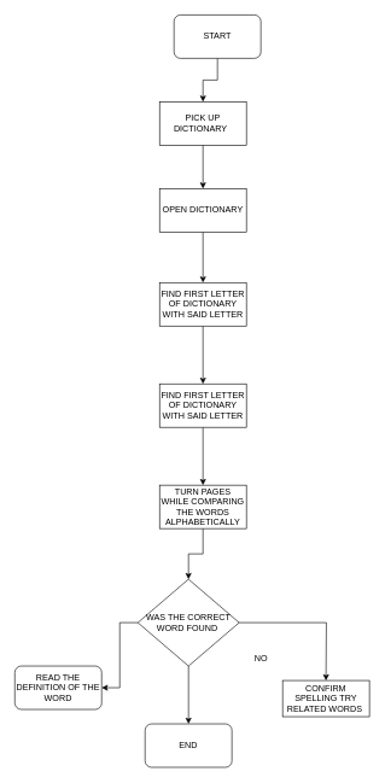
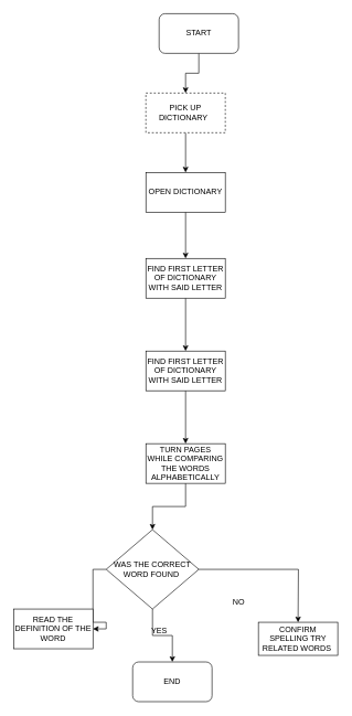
- <mxCell id="9" value="PICK UP DICTIONARY&lt;span style=&quot;white-space: pre;&quot;&gt;&#09;&lt;/span&gt;" style="rounded=0;whiteSpace=wrap;html=1;" vertex="1" parent="1"><mxGeometry x="220" y="140" width="120" height="60" as="geometry" /></mxCell>
+ <mxCell id="9" value="PICK UP DICTIONARY&lt;span style=&quot;white-space: pre;&quot;&gt;&#09;&lt;/span&gt;" style="rounded=0;whiteSpace=wrap;html=1;dashed=1;" vertex="1" parent="1"><mxGeometry x="220" y="140" width="120" height="60" as="geometry" /></mxCell>
- <mxCell id="17" value="WAS THE CORRECT WORD FOUND&amp;nbsp;" style="rhombus;whiteSpace=wrap;html=1;rounded=0;" vertex="1" parent="1"><mxGeometry x="190" y="800" width="140" height="120" as="geometry" /></mxCell>
+ <mxCell id="17" value="WAS THE CORRECT WORD FOUND&amp;nbsp;" style="rhombus;whiteSpace=wrap;html=1;rounded=0;" vertex="1" parent="1"><mxGeometry x="160" y="800" width="140" height="120" as="geometry" /></mxCell>
- <mxCell id="20" value="READ THE DEFINITION OF THE WORD" style="whiteSpace=wrap;html=1;rounded=1;" vertex="1" parent="1"><mxGeometry x="20" y="920" width="120" height="60" as="geometry" /></mxCell>
+ <mxCell id="20" value="READ THE DEFINITION OF THE WORD" style="rounded=0;whiteSpace=wrap;html=1;" vertex="1" parent="1"><mxGeometry x="20" y="920" width="120" height="60" as="geometry" /></mxCell>
+ <mxCell id="22" value="YES" style="text;html=1;align=center;verticalAlign=middle;resizable=0;points=[];autosize=1;strokeColor=none;fillColor=none;" vertex="1" parent="1"><mxGeometry x="215" y="938" width="50" height="30" as="geometry" /></mxCell>
